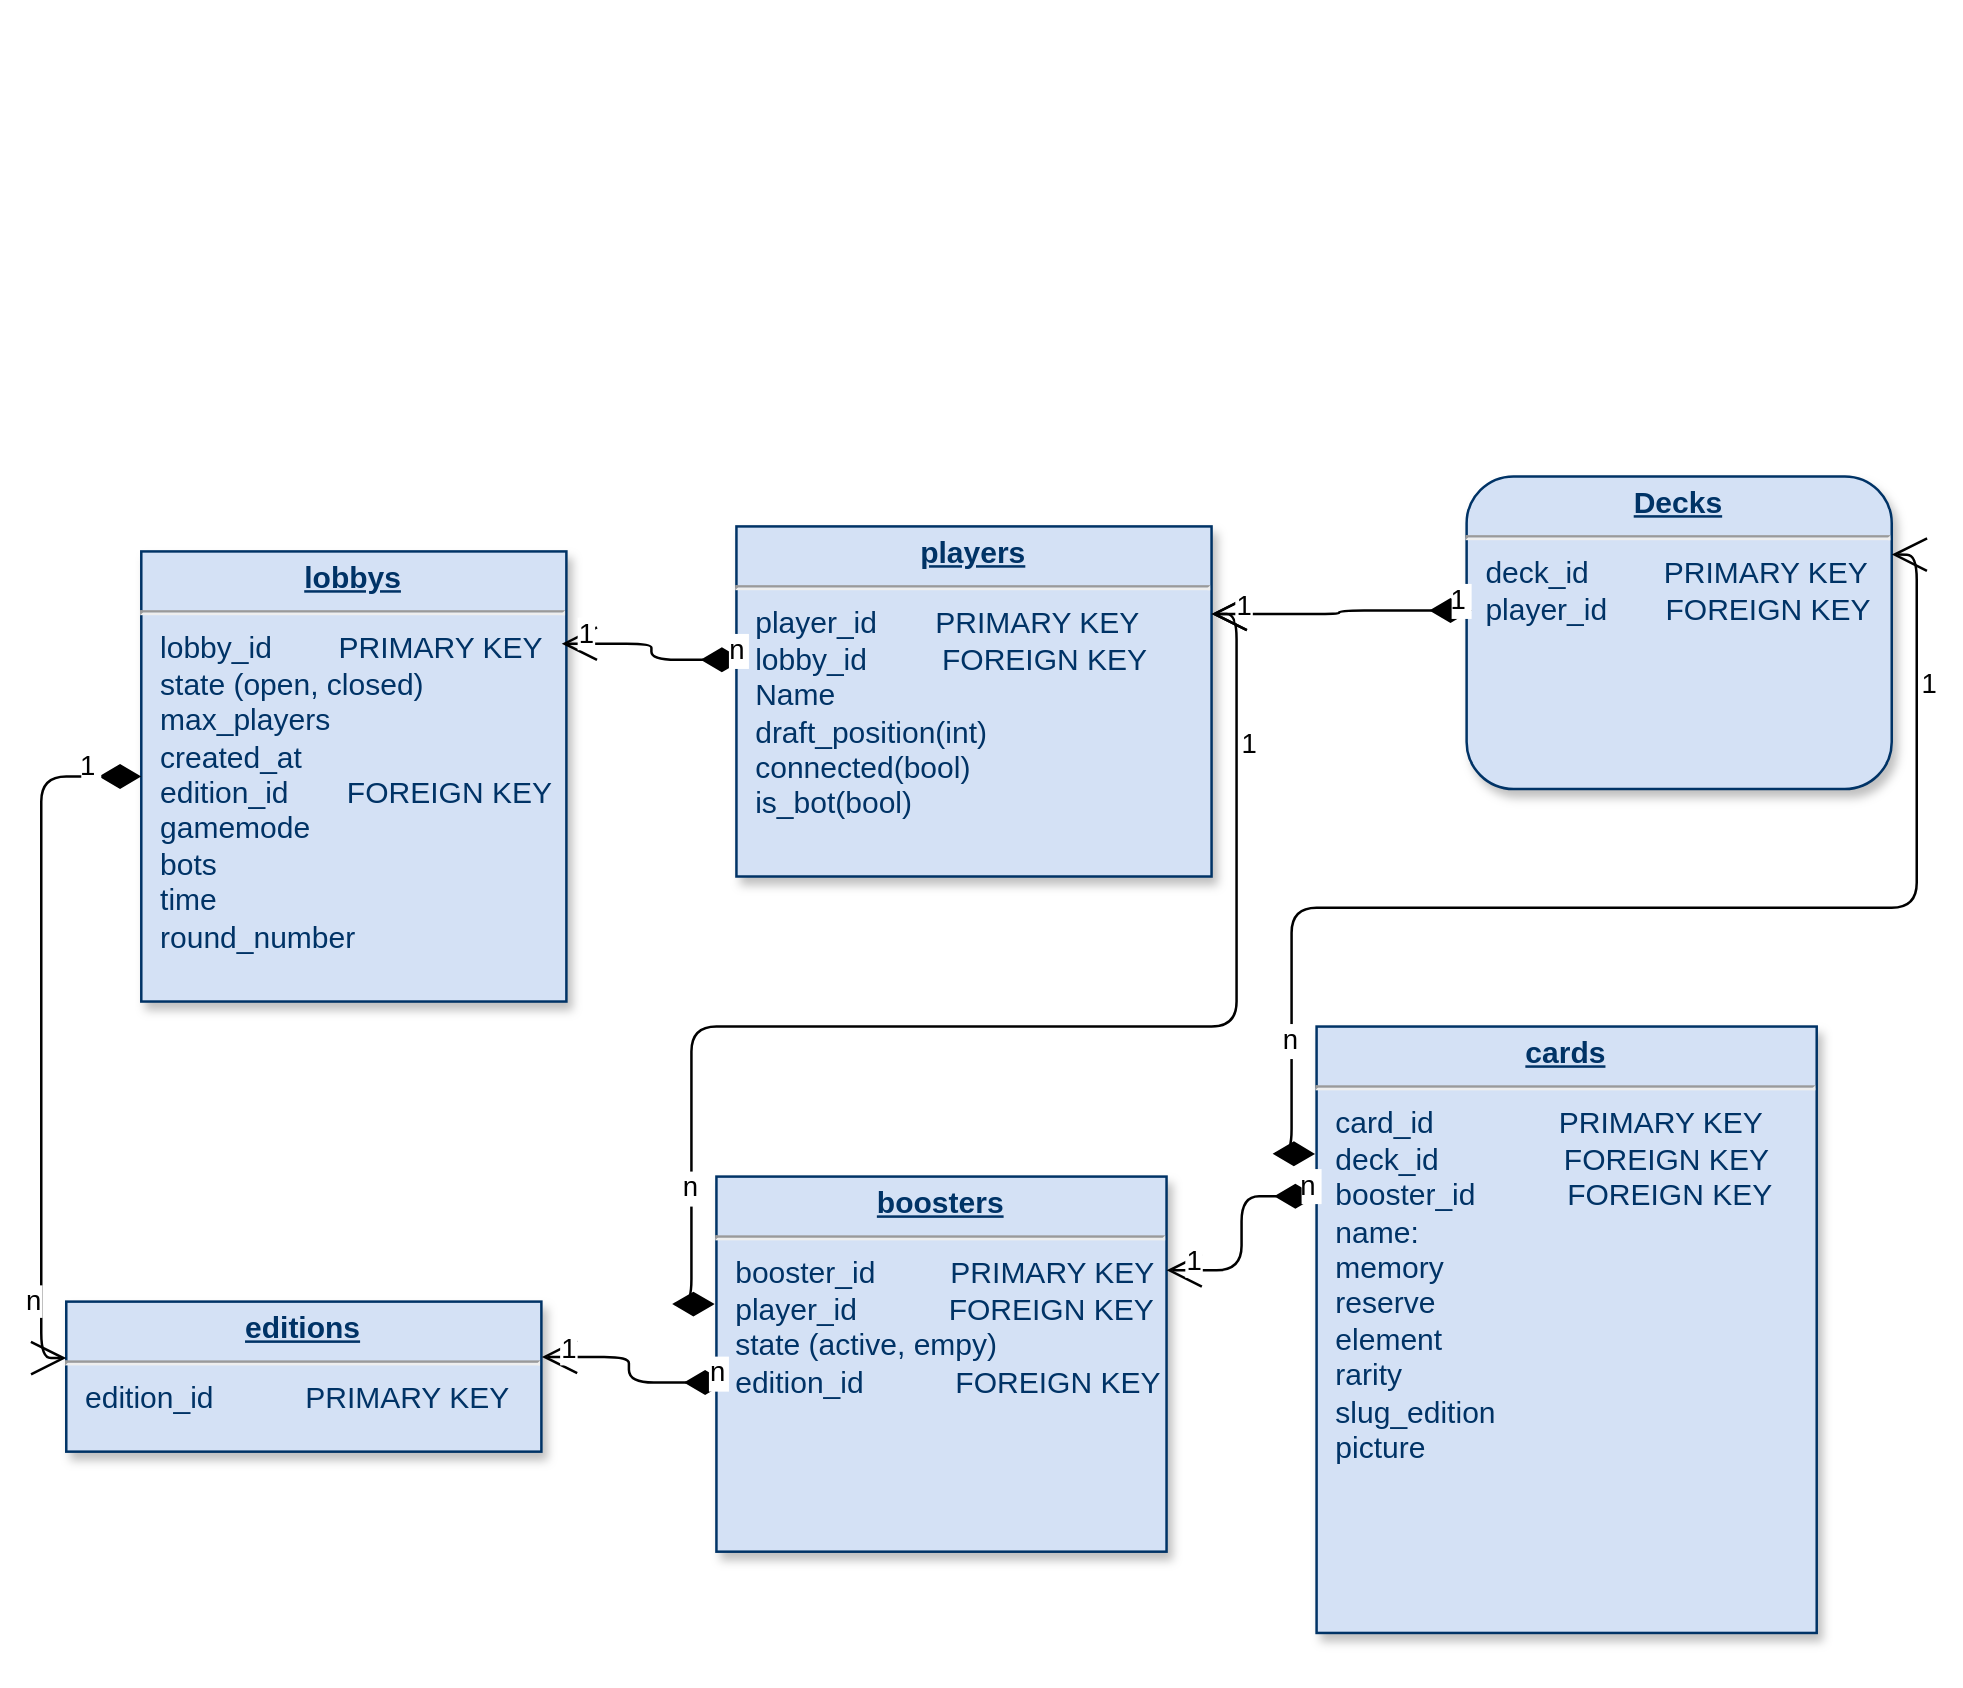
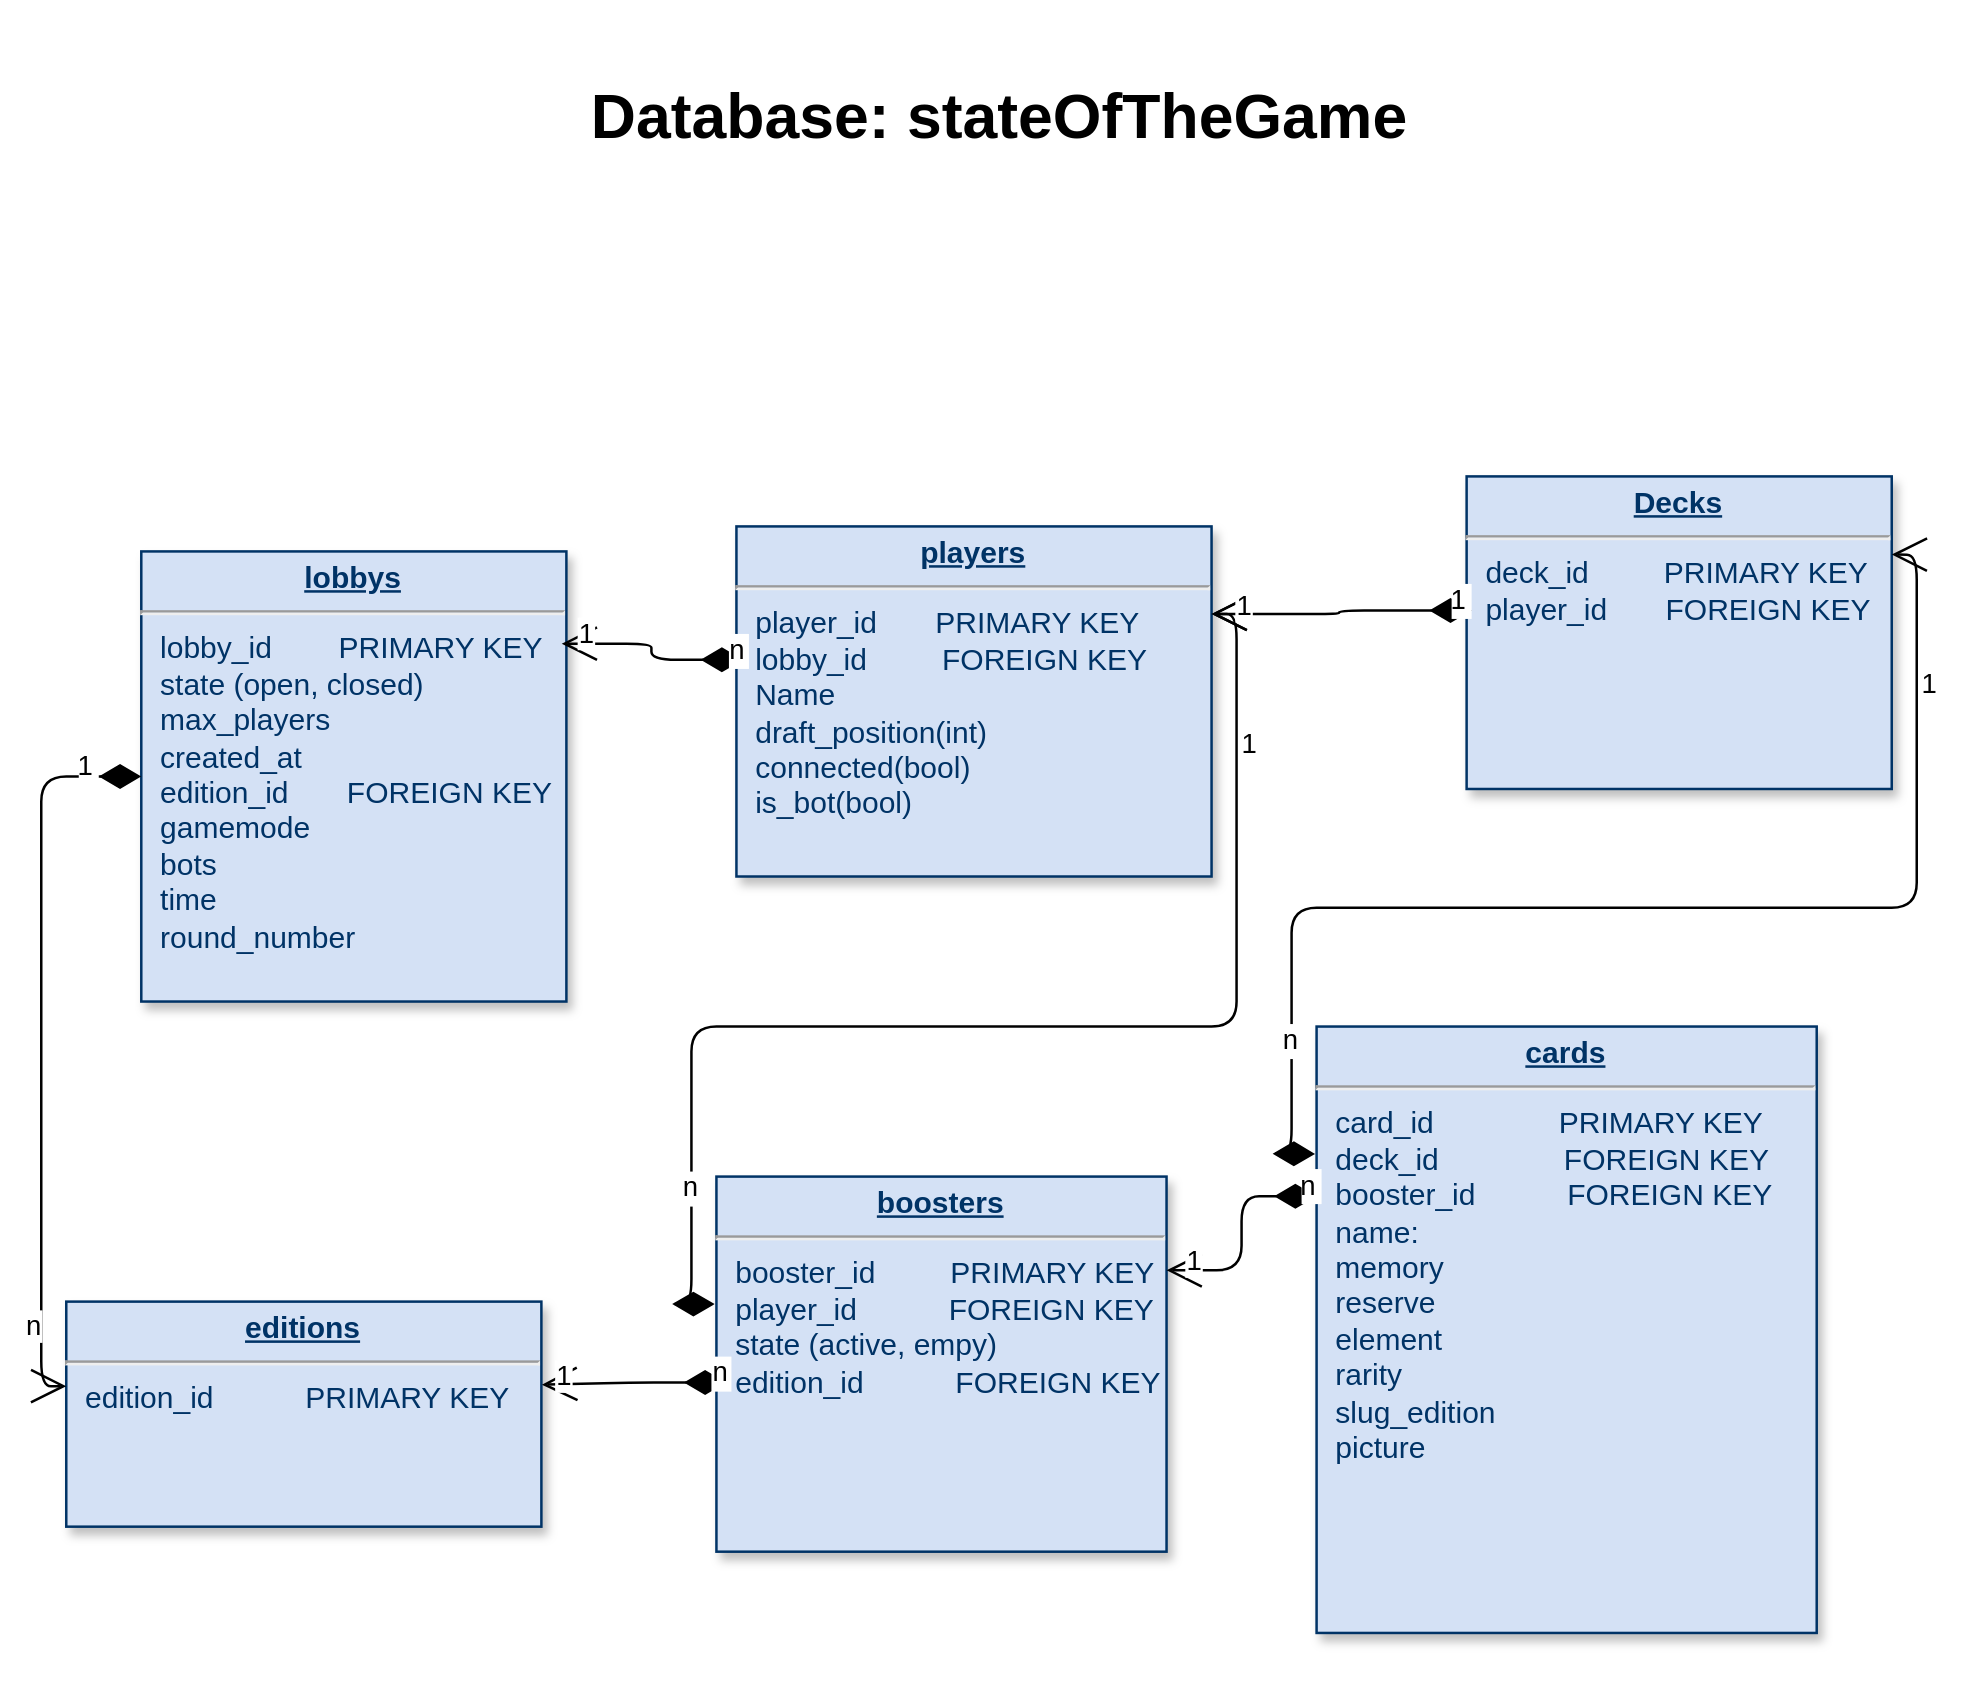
+ <mxCell id="15" value="Database: stateOfTheGame&lt;div style=&quot;font-size: 25px;&quot;&gt;&lt;br style=&quot;font-size: 25px;&quot;&gt;&lt;/div&gt;" style="text;html=1;align=center;verticalAlign=middle;whiteSpace=wrap;rounded=0;fontStyle=1;fontSize=25;" vertex="1" parent="1"><mxGeometry x="170" y="20" width="447" height="80" as="geometry" /></mxCell>
- <mxCell id="3" value="&lt;p style=&quot;margin: 0px; margin-top: 4px; text-align: center; text-decoration: underline;&quot;&gt;&lt;strong&gt;Decks&lt;/strong&gt;&lt;/p&gt;&lt;hr&gt;&lt;p style=&quot;margin: 0px; margin-left: 8px;&quot;&gt;deck_id&amp;nbsp; &amp;nbsp; &amp;nbsp; &amp;nbsp; &amp;nbsp;PRIMARY KEY&lt;/p&gt;&lt;p style=&quot;margin: 0px; margin-left: 8px;&quot;&gt;player_id&amp;nbsp; &amp;nbsp; &amp;nbsp; &amp;nbsp;FOREIGN KEY&lt;/p&gt;" style="verticalAlign=top;align=left;overflow=fill;fontSize=12;fontFamily=Helvetica;html=1;strokeColor=#003366;shadow=1;fillColor=#D4E1F5;fontColor=#003366;rounded=1;" parent="1" vertex="1"><mxGeometry x="580" y="190" width="170" height="125" as="geometry" /></mxCell>
+ <mxCell id="3" value="&lt;p style=&quot;margin: 0px; margin-top: 4px; text-align: center; text-decoration: underline;&quot;&gt;&lt;strong&gt;Decks&lt;/strong&gt;&lt;/p&gt;&lt;hr&gt;&lt;p style=&quot;margin: 0px; margin-left: 8px;&quot;&gt;deck_id&amp;nbsp; &amp;nbsp; &amp;nbsp; &amp;nbsp; &amp;nbsp;PRIMARY KEY&lt;/p&gt;&lt;p style=&quot;margin: 0px; margin-left: 8px;&quot;&gt;player_id&amp;nbsp; &amp;nbsp; &amp;nbsp; &amp;nbsp;FOREIGN KEY&lt;/p&gt;" style="verticalAlign=top;align=left;overflow=fill;fontSize=12;fontFamily=Helvetica;html=1;strokeColor=#003366;shadow=1;fillColor=#D4E1F5;fontColor=#003366" parent="1" vertex="1"><mxGeometry x="580" y="190" width="170" height="125" as="geometry" /></mxCell>
- <mxCell id="16" value="&lt;p style=&quot;margin: 0px; margin-top: 4px; text-align: center; text-decoration: underline;&quot;&gt;&lt;b&gt;editions&lt;/b&gt;&lt;/p&gt;&lt;hr&gt;&lt;p style=&quot;margin: 0px; margin-left: 8px;&quot;&gt;edition_id&amp;nbsp; &amp;nbsp; &amp;nbsp; &amp;nbsp; &amp;nbsp; &amp;nbsp;PRIMARY KEY&lt;/p&gt;&lt;p style=&quot;margin: 0px; margin-left: 8px;&quot;&gt;&lt;br&gt;&lt;/p&gt;&lt;p style=&quot;margin: 0px; margin-left: 8px;&quot;&gt;&amp;nbsp;&lt;/p&gt;" style="verticalAlign=top;align=left;overflow=fill;fontSize=12;fontFamily=Helvetica;html=1;strokeColor=#003366;shadow=1;fillColor=#D4E1F5;fontColor=#003366" vertex="1" parent="1"><mxGeometry x="20" y="520" width="190" height="60" as="geometry" /></mxCell>
+ <mxCell id="16" value="&lt;p style=&quot;margin: 0px; margin-top: 4px; text-align: center; text-decoration: underline;&quot;&gt;&lt;b&gt;editions&lt;/b&gt;&lt;/p&gt;&lt;hr&gt;&lt;p style=&quot;margin: 0px; margin-left: 8px;&quot;&gt;edition_id&amp;nbsp; &amp;nbsp; &amp;nbsp; &amp;nbsp; &amp;nbsp; &amp;nbsp;PRIMARY KEY&lt;/p&gt;&lt;p style=&quot;margin: 0px; margin-left: 8px;&quot;&gt;&lt;br&gt;&lt;/p&gt;&lt;p style=&quot;margin: 0px; margin-left: 8px;&quot;&gt;&amp;nbsp;&lt;/p&gt;" style="verticalAlign=top;align=left;overflow=fill;fontSize=12;fontFamily=Helvetica;html=1;strokeColor=#003366;shadow=1;fillColor=#D4E1F5;fontColor=#003366" vertex="1" parent="1"><mxGeometry x="20" y="520" width="190" height="90" as="geometry" /></mxCell>
